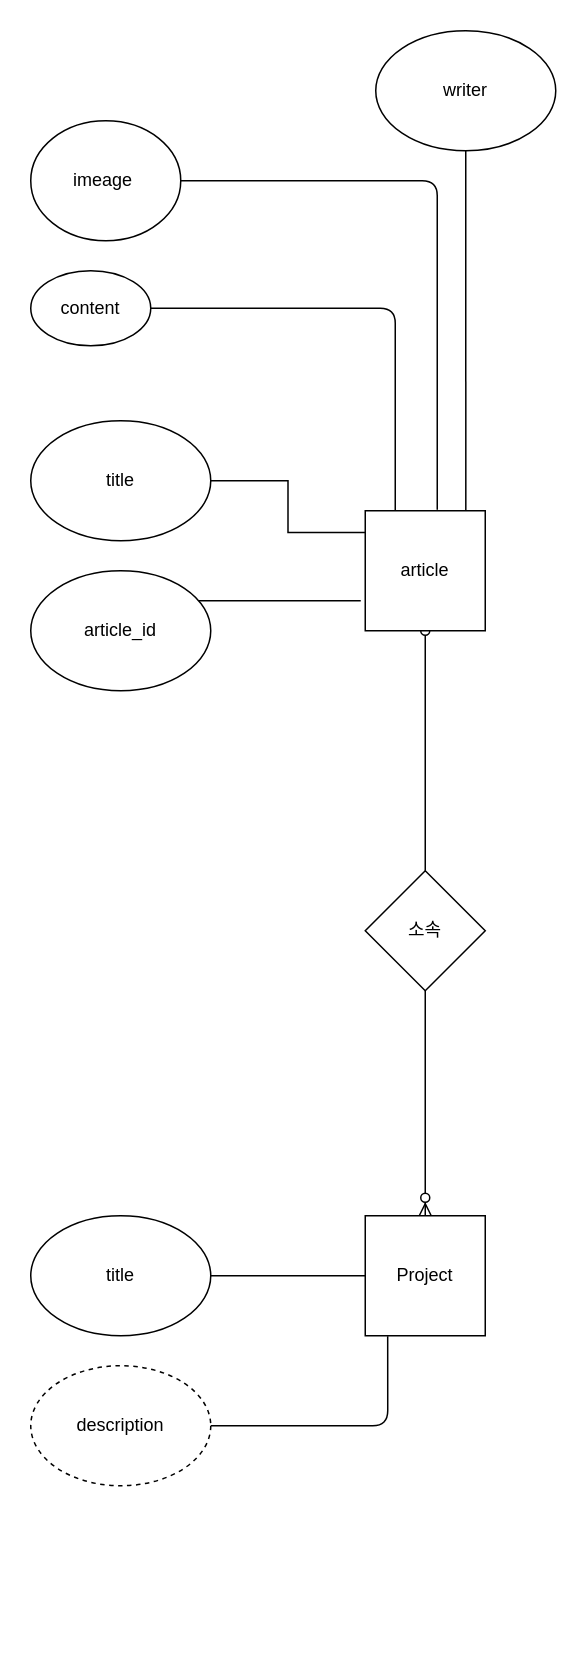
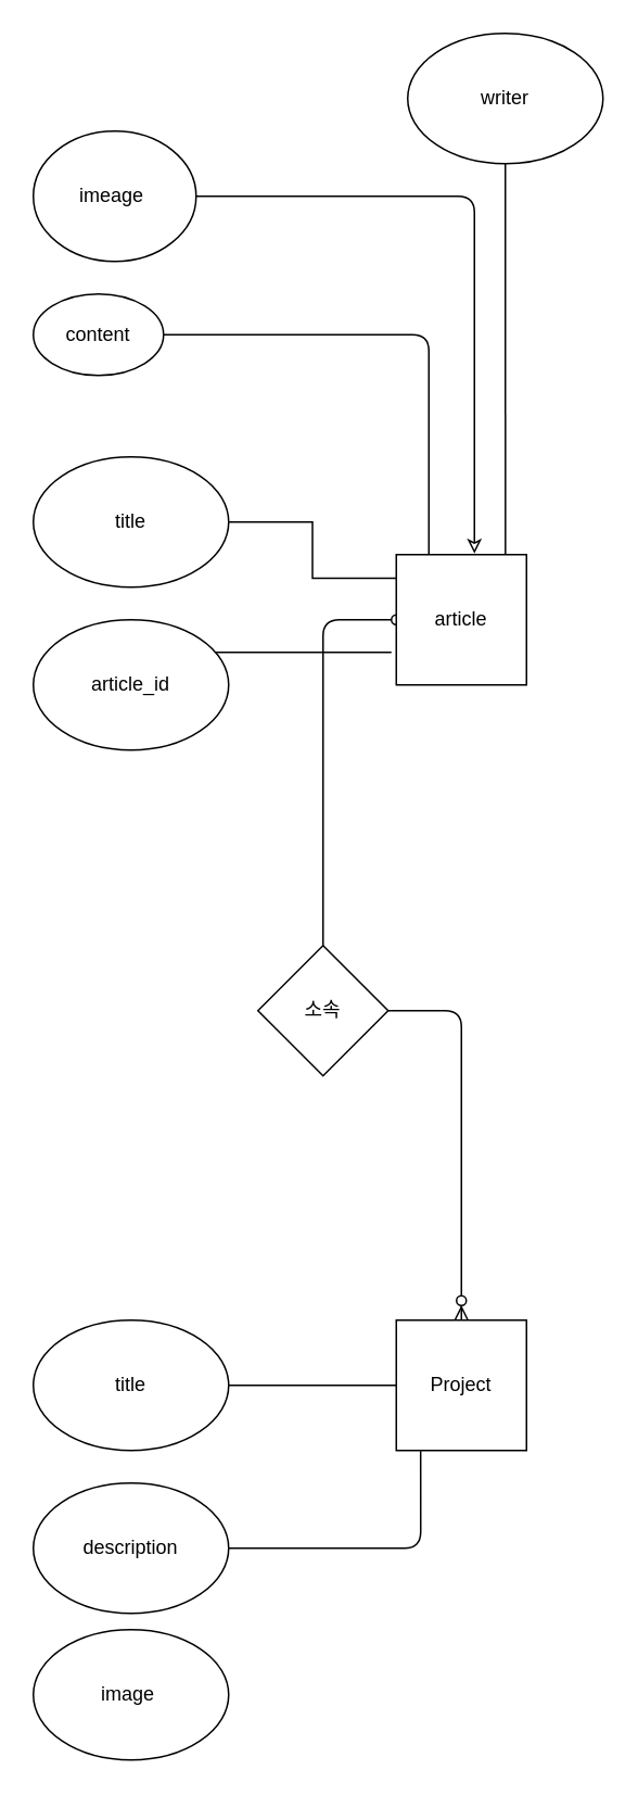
- <mxCell id="5" style="edgeStyle=orthogonalEdgeStyle;rounded=1;orthogonalLoop=1;jettySize=auto;html=1;entryX=0.6;entryY=-0.009;entryDx=0;entryDy=0;endArrow=none;endFill=0;entryPerimeter=0;" edge="1" parent="1" source="6" target="4"><mxGeometry relative="1" as="geometry" /></mxCell>
+ <mxCell id="5" style="edgeStyle=orthogonalEdgeStyle;rounded=1;orthogonalLoop=1;jettySize=auto;html=1;entryX=0.6;entryY=-0.009;entryDx=0;entryDy=0;endArrow=classic;endFill=0;entryPerimeter=0;" edge="1" parent="1" source="6" target="4"><mxGeometry relative="1" as="geometry" /></mxCell>
- <mxCell id="21" value="소속" style="rhombus;whiteSpace=wrap;html=1;gradientColor=#ffffff;" vertex="1" parent="1"><mxGeometry x="243" y="580" width="80" height="80" as="geometry" /></mxCell>
+ <mxCell id="21" value="소속" style="rhombus;whiteSpace=wrap;html=1;gradientColor=#ffffff;" vertex="1" parent="1"><mxGeometry x="158" y="580" width="80" height="80" as="geometry" /></mxCell>
- <mxCell id="18" value="description" style="ellipse;whiteSpace=wrap;html=1;gradientColor=#ffffff;dashed=1;" vertex="1" parent="1"><mxGeometry x="20" y="910" width="120" height="80" as="geometry" /></mxCell>
+ <mxCell id="18" value="description" style="ellipse;whiteSpace=wrap;html=1;gradientColor=#ffffff;" vertex="1" parent="1"><mxGeometry x="20" y="910" width="120" height="80" as="geometry" /></mxCell>
+ <mxCell id="19" value="image&amp;nbsp;" style="ellipse;whiteSpace=wrap;html=1;gradientColor=#ffffff;" vertex="1" parent="1"><mxGeometry x="20" y="1000" width="120" height="80" as="geometry" /></mxCell>
